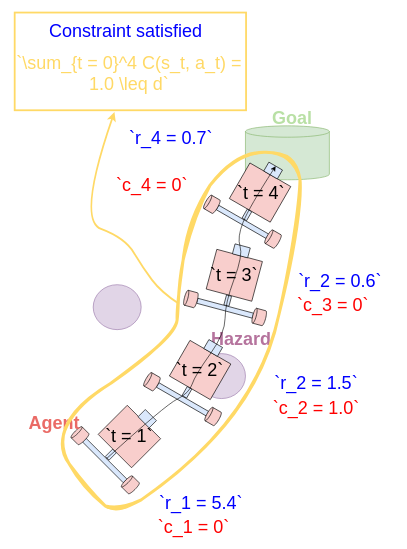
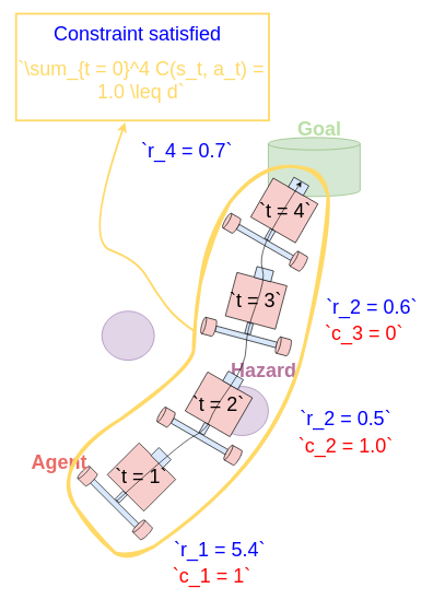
- <mxCell id="50" value="&lt;font style=&quot;font-weight: normal; color: rgb(255, 0, 0);&quot;&gt;`c_4 = 0`&lt;/font&gt;" style="text;html=1;align=center;verticalAlign=middle;whiteSpace=wrap;rounded=0;fontSize=30;fontColor=#B9E0A5;fontStyle=1" parent="1" vertex="1"><mxGeometry x="163" y="293" width="180" height="30" as="geometry" /></mxCell>
- <mxCell id="45" value="&lt;font style=&quot;font-weight: normal; color: rgb(0, 0, 255);&quot;&gt;`r_2 = 1.5`&lt;/font&gt;" style="text;html=1;align=center;verticalAlign=middle;whiteSpace=wrap;rounded=0;fontSize=30;fontColor=#B9E0A5;fontStyle=1" parent="1" vertex="1"><mxGeometry x="437" y="623" width="180" height="30" as="geometry" /></mxCell>
+ <mxCell id="45" value="&lt;font style=&quot;font-weight: normal; color: rgb(0, 0, 255);&quot;&gt;`r_2 = 0.5`&lt;/font&gt;" style="text;html=1;align=center;verticalAlign=middle;whiteSpace=wrap;rounded=0;fontSize=30;fontColor=#B9E0A5;fontStyle=1" parent="1" vertex="1"><mxGeometry x="437" y="623" width="180" height="30" as="geometry" /></mxCell>
- <mxCell id="44" value="&lt;font style=&quot;font-weight: normal; color: rgb(255, 0, 0);&quot;&gt;`c_1 = 0`&lt;/font&gt;" style="text;html=1;align=center;verticalAlign=middle;whiteSpace=wrap;rounded=0;fontSize=30;fontColor=#B9E0A5;fontStyle=1" parent="1" vertex="1"><mxGeometry x="233" y="863" width="180" height="30" as="geometry" /></mxCell>
+ <mxCell id="44" value="&lt;font style=&quot;font-weight: normal; color: rgb(255, 0, 0);&quot;&gt;`c_1 = 1`&lt;/font&gt;" style="text;html=1;align=center;verticalAlign=middle;whiteSpace=wrap;rounded=0;fontSize=30;fontColor=#B9E0A5;fontStyle=1" parent="1" vertex="1"><mxGeometry x="233" y="863" width="180" height="30" as="geometry" /></mxCell>
